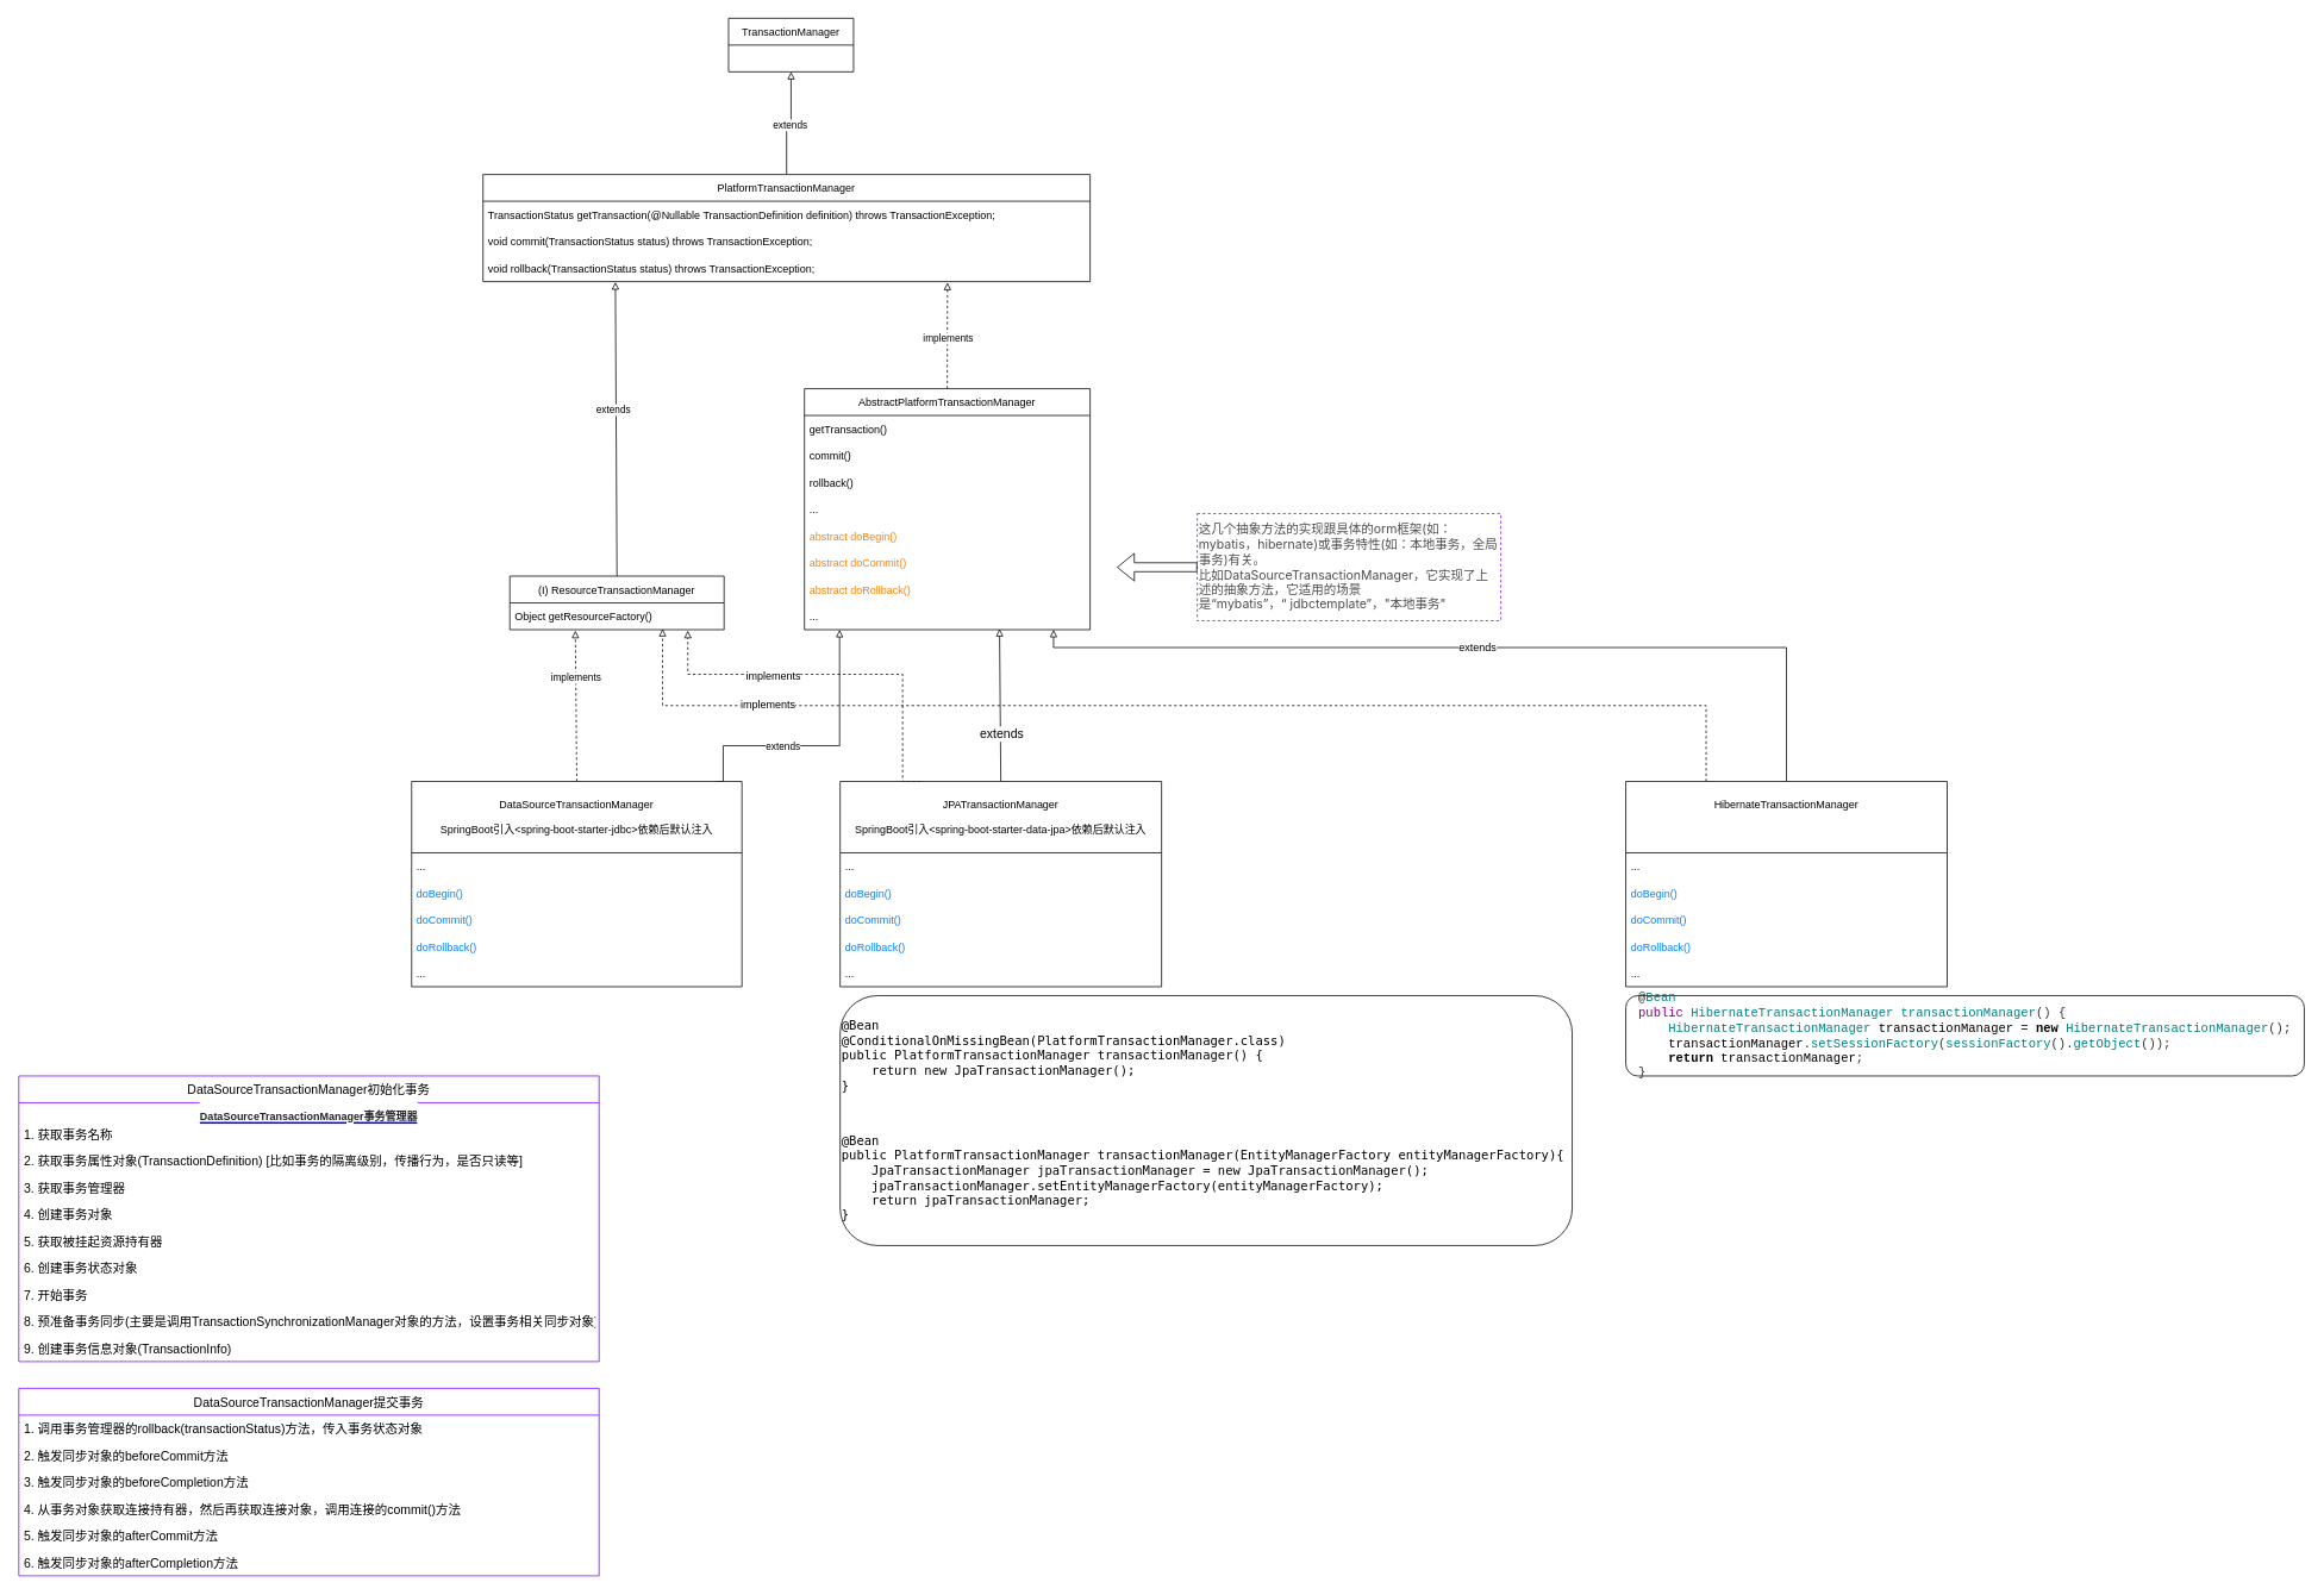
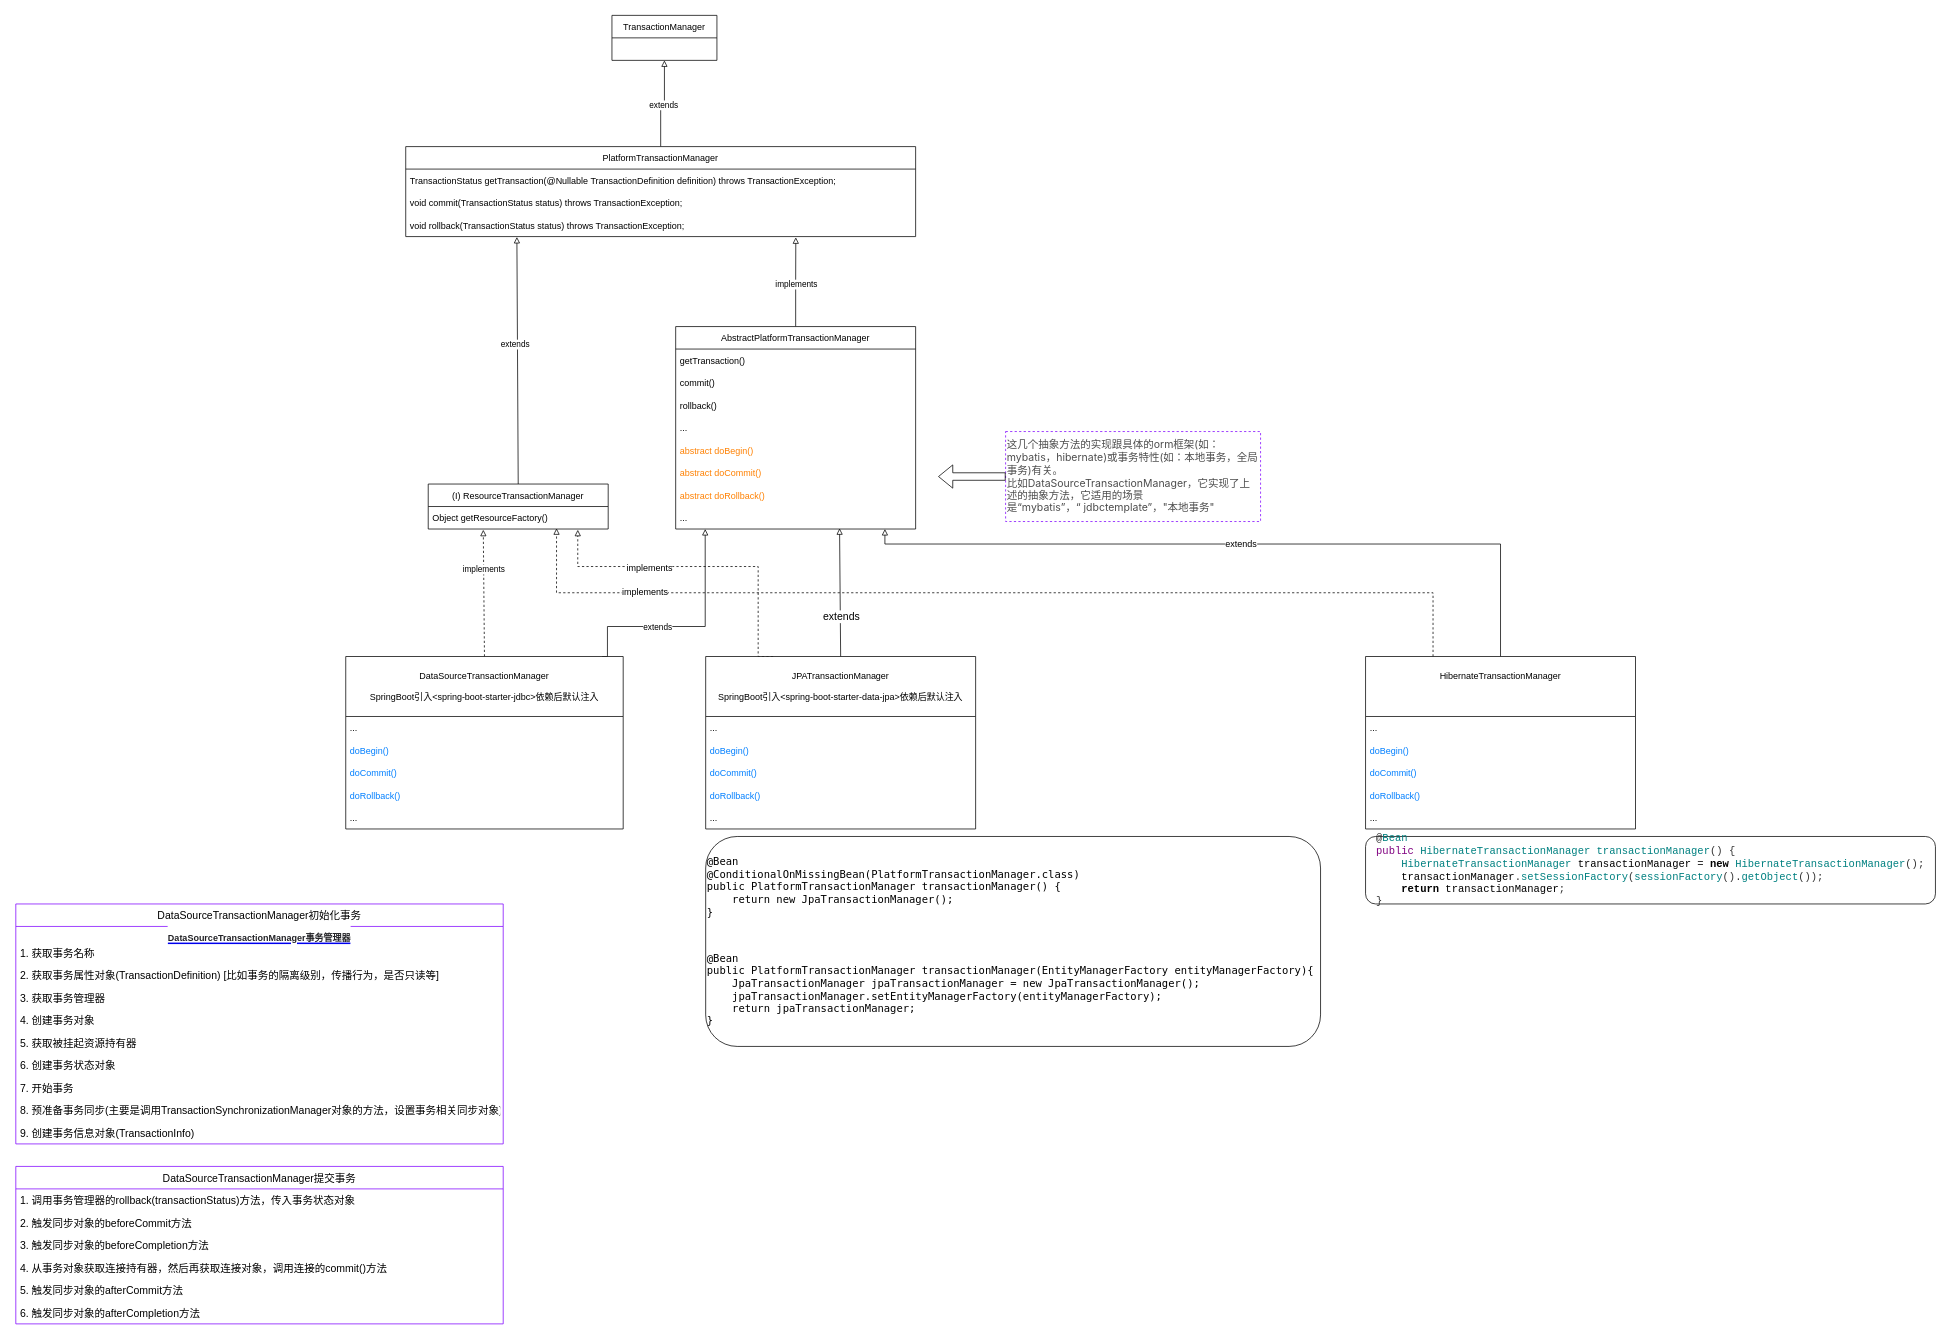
- <mxCell id="9" style="edgeStyle=orthogonalEdgeStyle;rounded=0;orthogonalLoop=1;jettySize=auto;html=1;exitX=0.5;exitY=0;exitDx=0;exitDy=0;entryX=0.765;entryY=1.033;entryDx=0;entryDy=0;entryPerimeter=0;endArrow=block;endFill=0;dashed=1;" edge="1" parent="1" source="11" target="7"><mxGeometry relative="1" as="geometry" /></mxCell>
+ <mxCell id="9" style="edgeStyle=orthogonalEdgeStyle;rounded=0;orthogonalLoop=1;jettySize=auto;html=1;exitX=0.5;exitY=0;exitDx=0;exitDy=0;entryX=0.765;entryY=1.033;entryDx=0;entryDy=0;entryPerimeter=0;endArrow=block;endFill=0;dashed=0;" edge="1" parent="1" source="11" target="7"><mxGeometry relative="1" as="geometry" /></mxCell>
